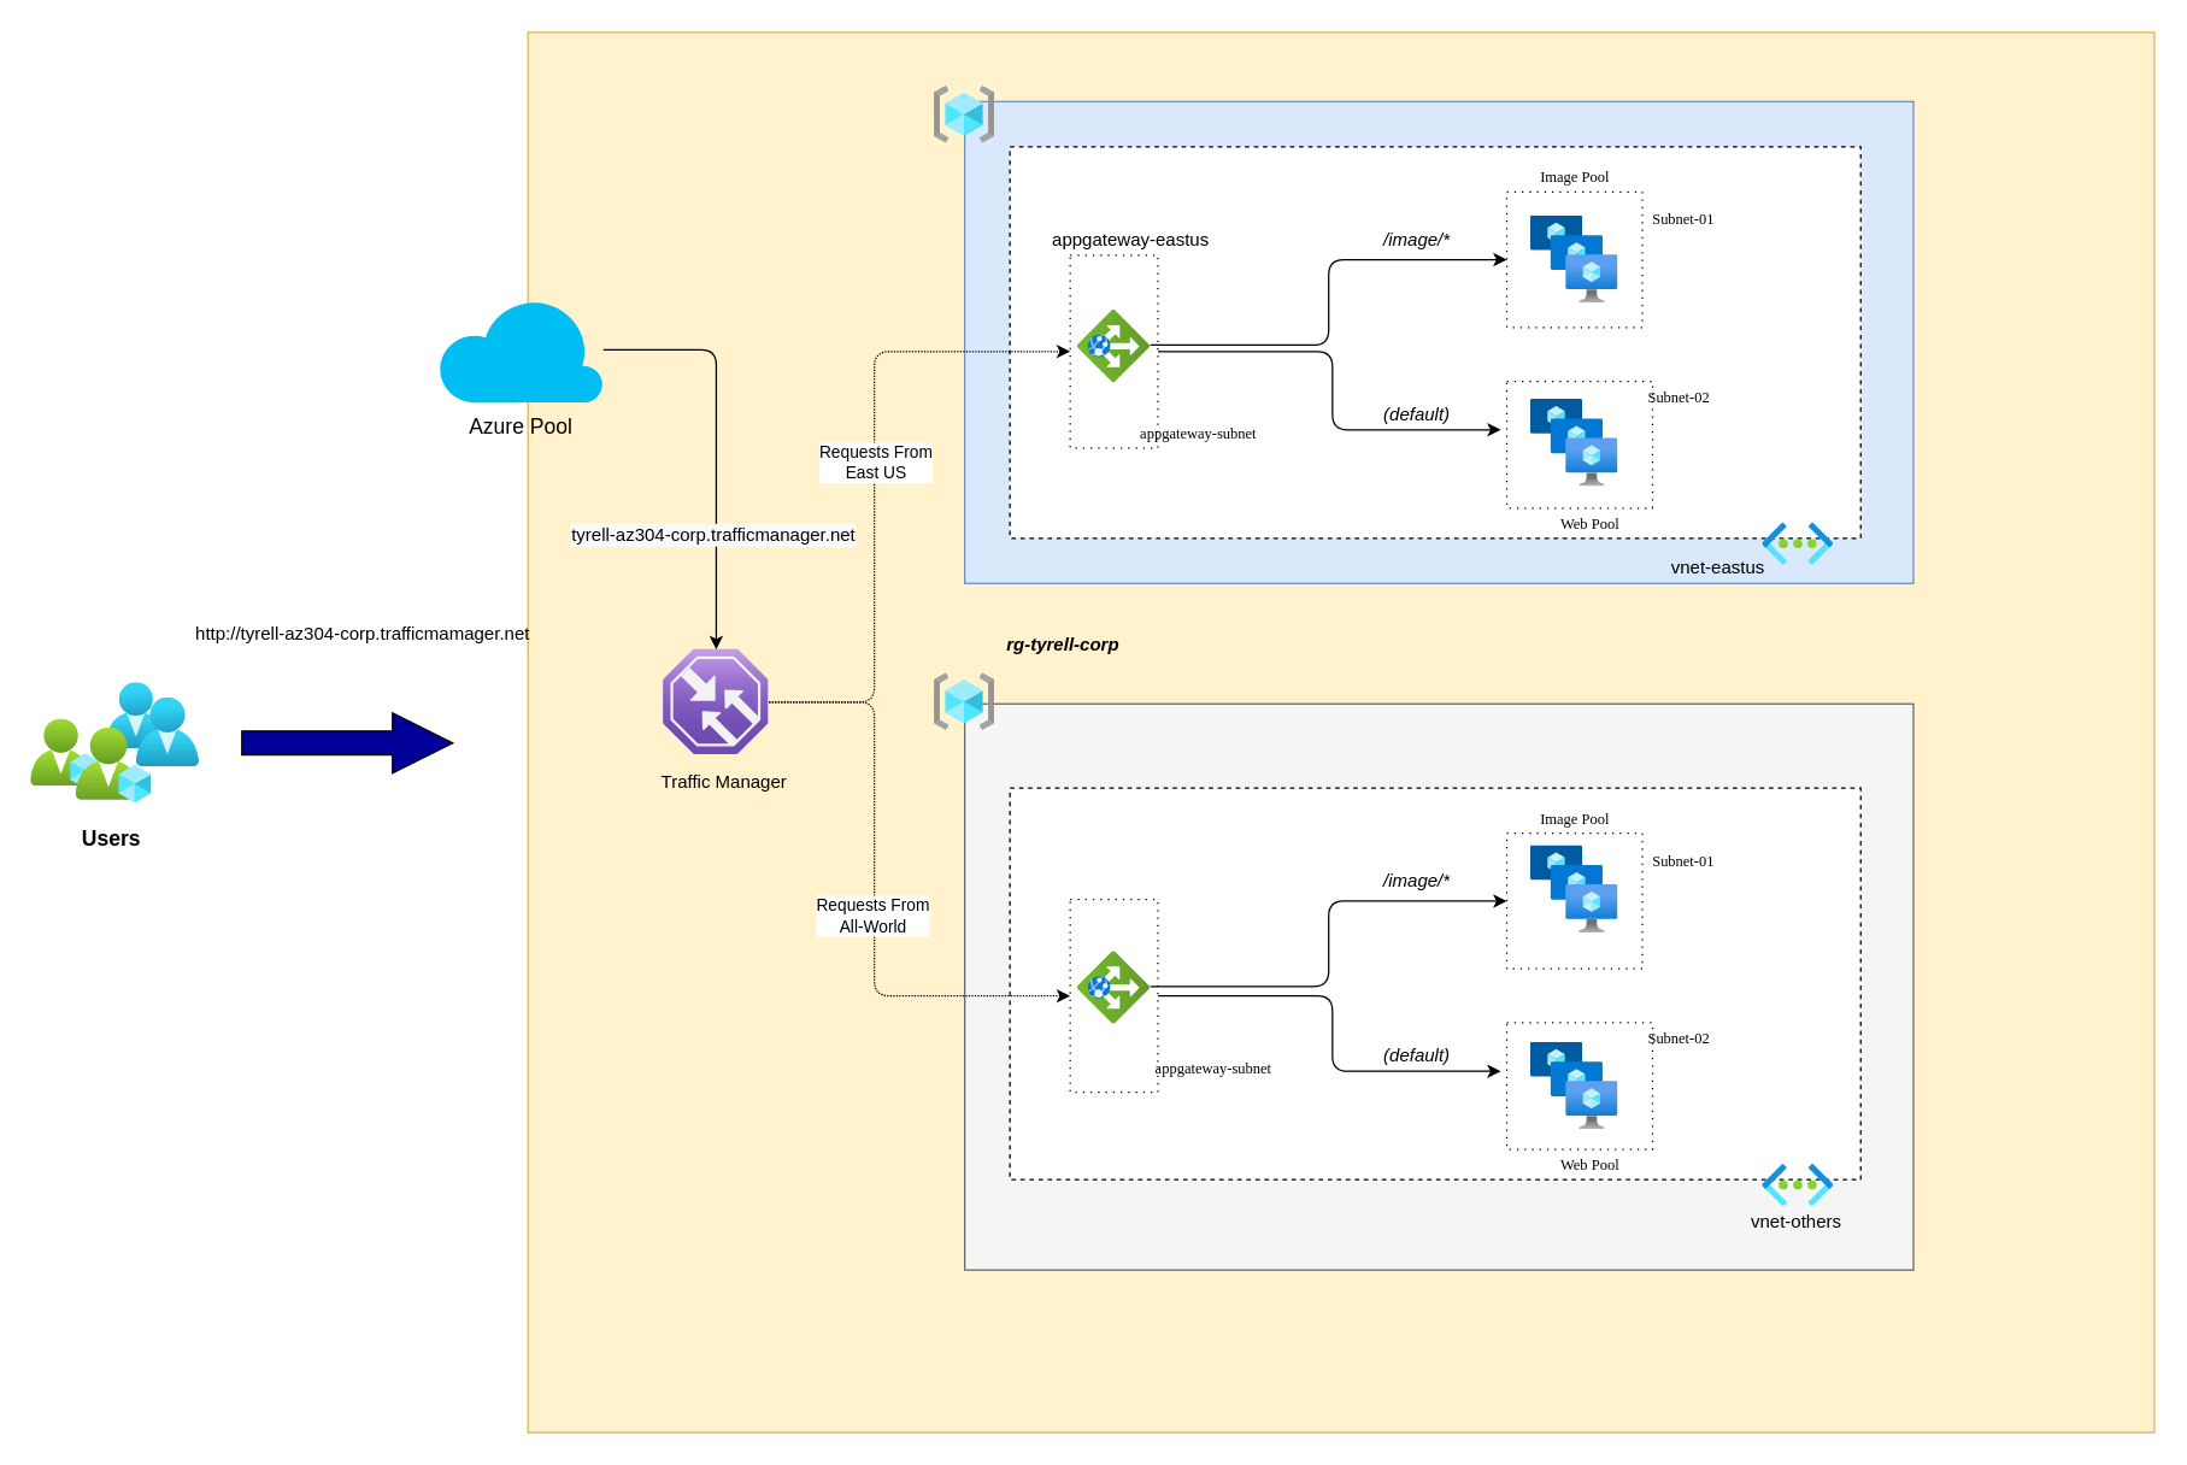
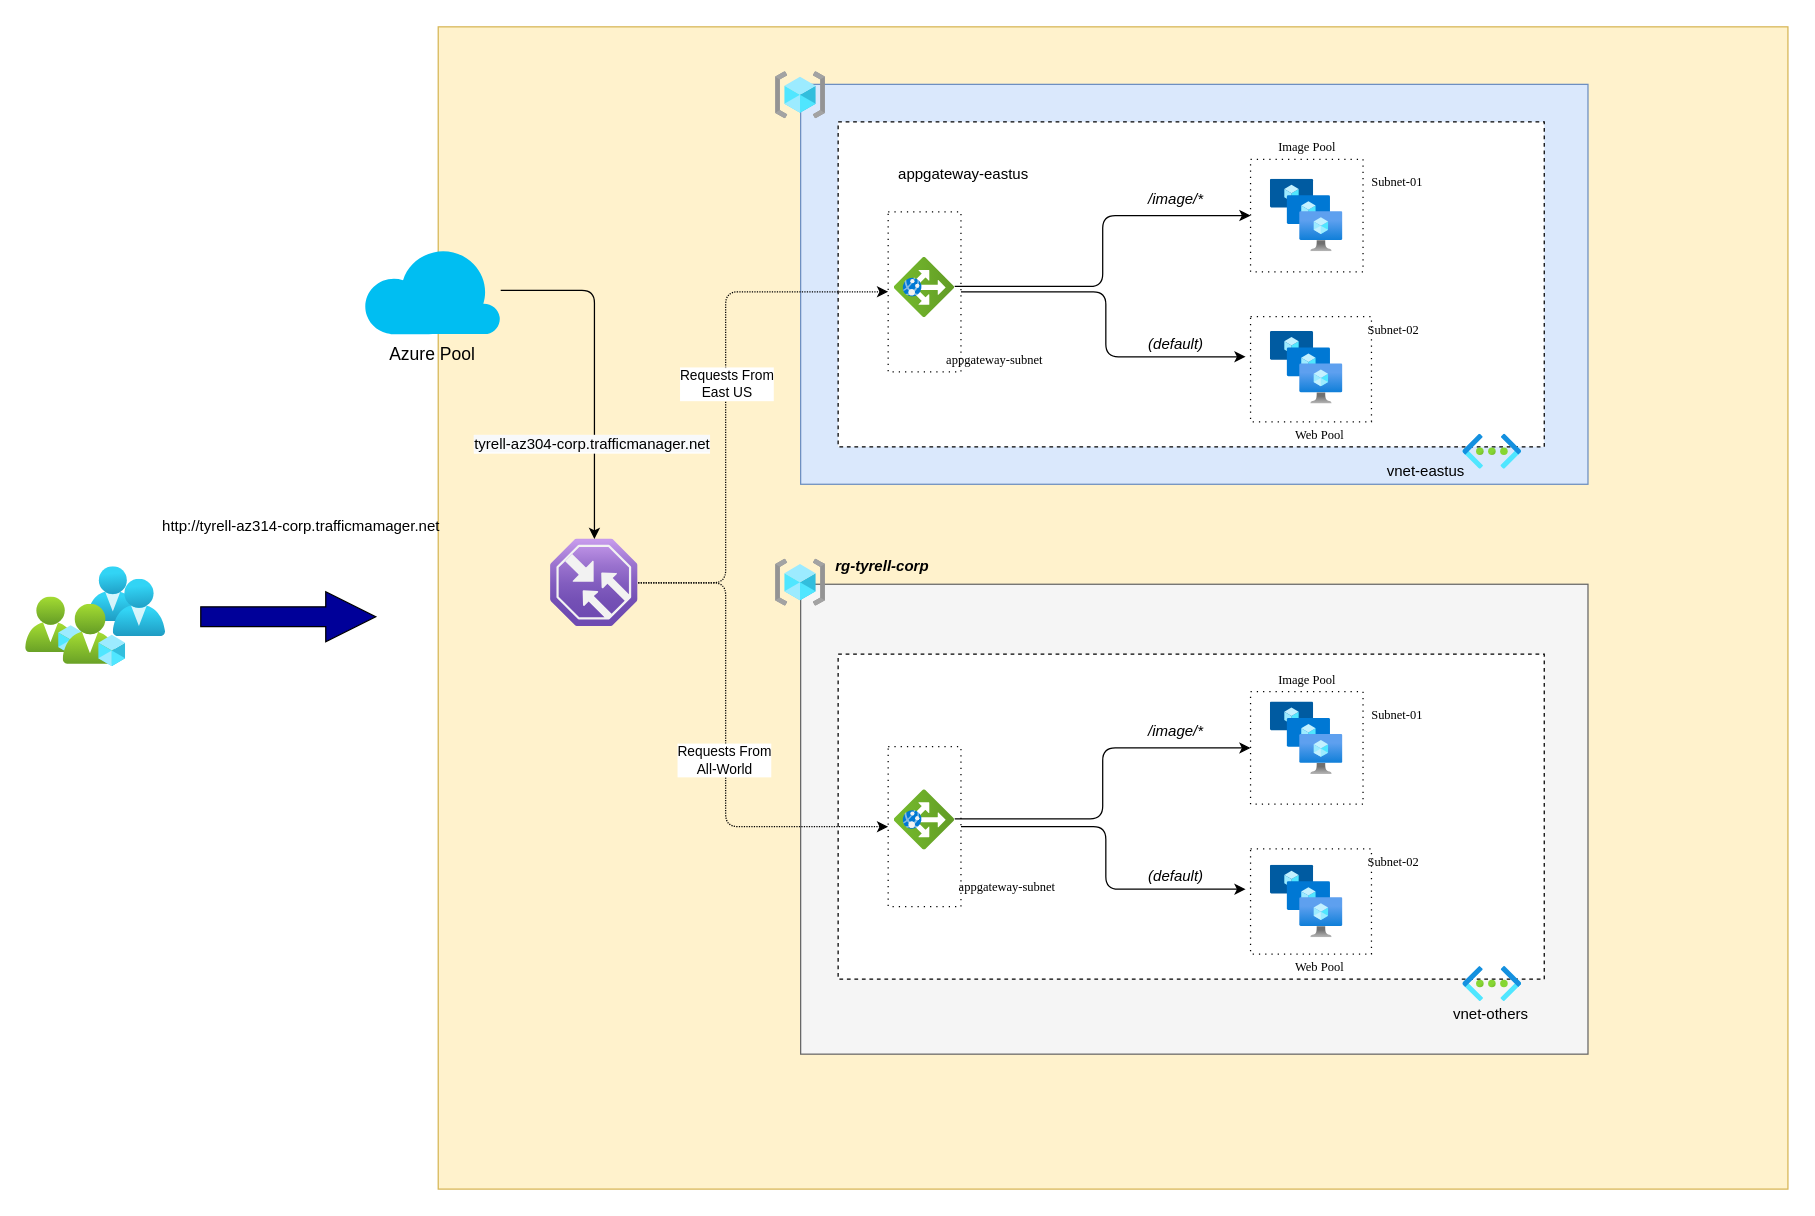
- <mxCell id="55" value="appgateway-eastus" style="text;html=1;resizable=0;autosize=1;align=center;verticalAlign=middle;points=[];fillColor=none;strokeColor=none;rounded=0;sketch=0;" vertex="1" parent="1"><mxGeometry x="690" y="149" width="120" height="20" as="geometry" /></mxCell>
+ <mxCell id="55" value="appgateway-eastus" style="text;html=1;resizable=0;autosize=1;align=center;verticalAlign=middle;points=[];fillColor=none;strokeColor=none;rounded=0;sketch=0;" vertex="1" parent="1"><mxGeometry x="710" y="129" width="120" height="20" as="geometry" /></mxCell>
- <mxCell id="58" value="http://tyrell-az304-corp.trafficmamager.net" style="text;html=1;resizable=0;autosize=1;align=center;verticalAlign=middle;points=[];fillColor=none;strokeColor=none;rounded=0;sketch=0;" vertex="1" parent="1"><mxGeometry y="410.83" width="240" height="20" as="geometry" x="120" /></mxCell>
+ <mxCell id="58" value="http://tyrell-az314-corp.trafficmamager.net" style="text;html=1;resizable=0;autosize=1;align=center;verticalAlign=middle;points=[];fillColor=none;strokeColor=none;rounded=0;sketch=0;" vertex="1" parent="1"><mxGeometry y="410.83" width="240" height="20" as="geometry" x="120" /></mxCell>
- <mxCell id="43" value="&lt;b&gt;&lt;i&gt;rg-tyrell-corp&lt;/i&gt;&lt;/b&gt;" style="text;html=1;resizable=0;autosize=1;align=center;verticalAlign=middle;points=[];fillColor=none;strokeColor=none;rounded=0;sketch=0;" vertex="1" parent="1"><mxGeometry x="660" y="418" width="90" height="20" as="geometry" /></mxCell>
+ <mxCell id="43" value="&lt;b&gt;&lt;i&gt;rg-tyrell-corp&lt;/i&gt;&lt;/b&gt;" style="text;html=1;resizable=0;autosize=1;align=center;verticalAlign=middle;points=[];fillColor=none;strokeColor=none;rounded=0;sketch=0;" vertex="1" parent="1"><mxGeometry x="660" y="443" width="90" height="20" as="geometry" /></mxCell>
- <mxCell id="59" value="Traffic Manager&lt;br&gt;" style="text;html=1;resizable=0;autosize=1;align=center;verticalAlign=middle;points=[];fillColor=none;strokeColor=none;rounded=0;sketch=0;" vertex="1" parent="1"><mxGeometry x="430" y="508.96" width="100" height="20" as="geometry" /></mxCell>
- <mxCell id="49" value="&lt;b&gt;&lt;font style=&quot;font-size: 14px&quot;&gt;Users&amp;nbsp;&lt;/font&gt;&lt;/b&gt;" style="text;html=1;align=center;verticalAlign=middle;resizable=0;points=[];autosize=1;strokeColor=none;fillColor=none;" vertex="1" parent="1"><mxGeometry x="45" y="547" width="60" height="20" as="geometry" /></mxCell>
